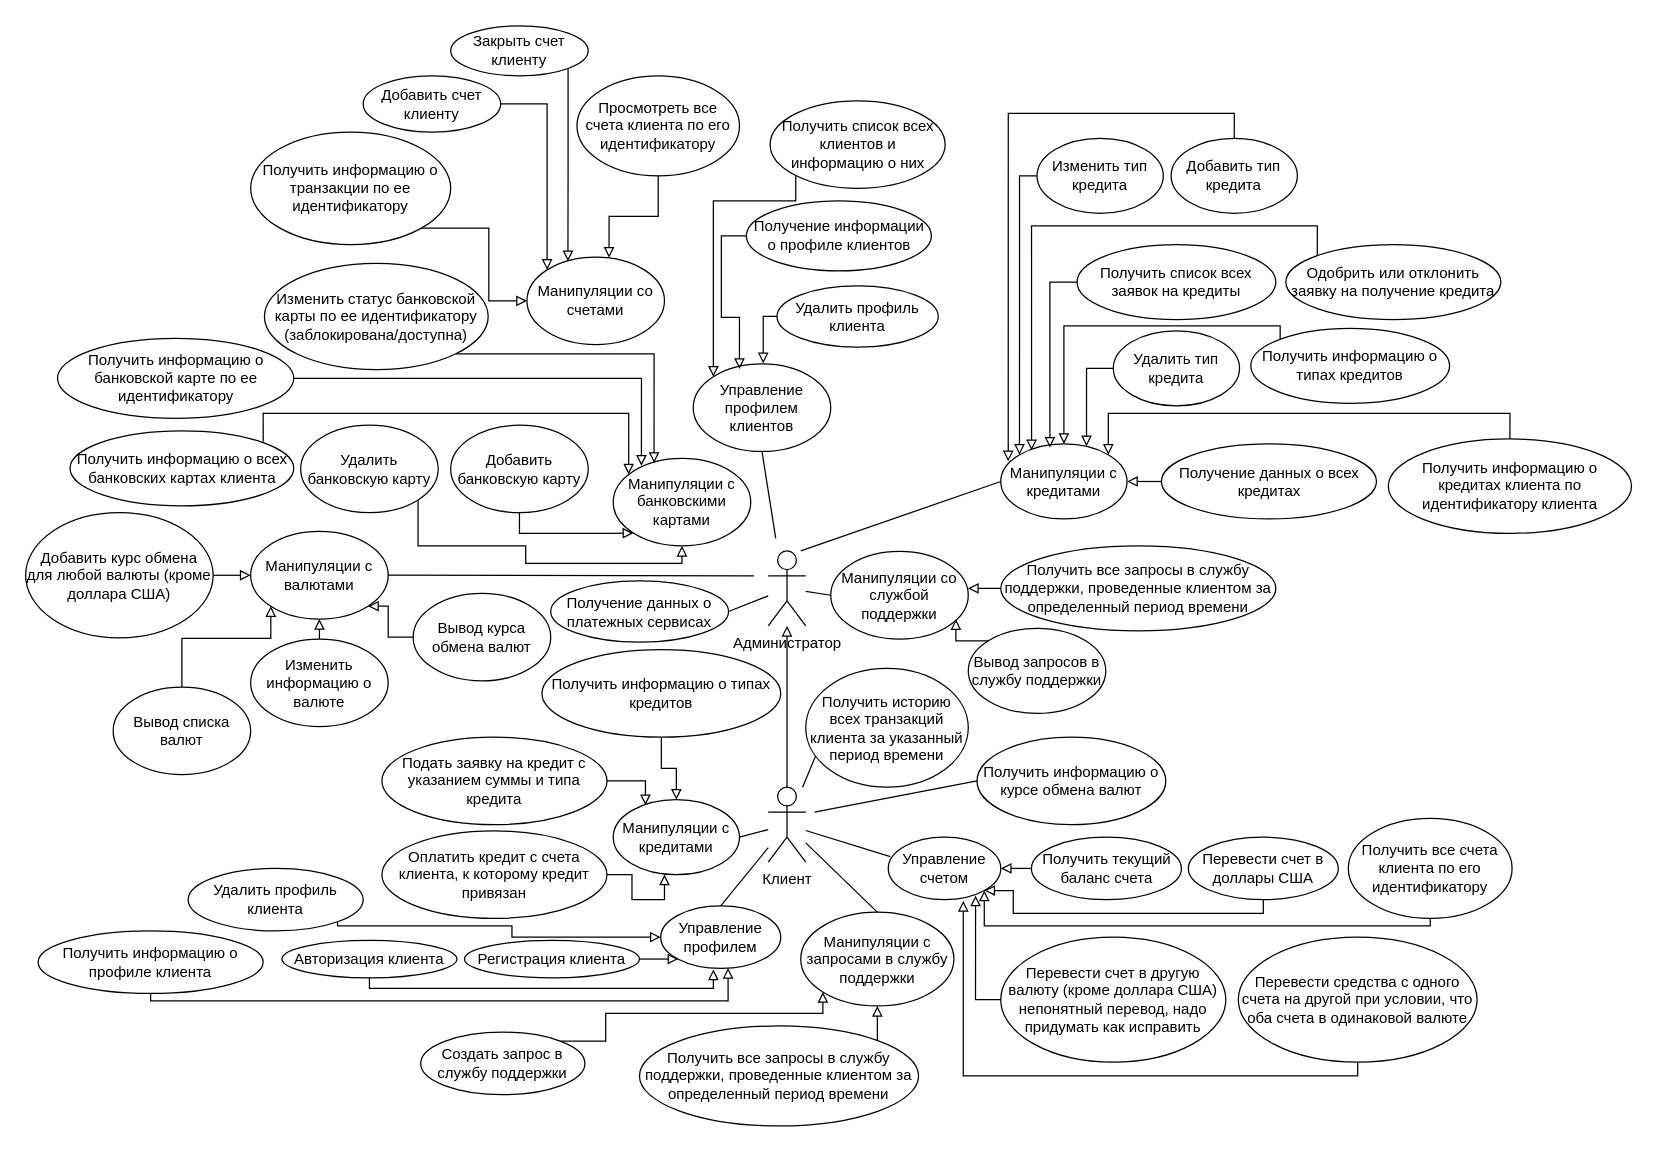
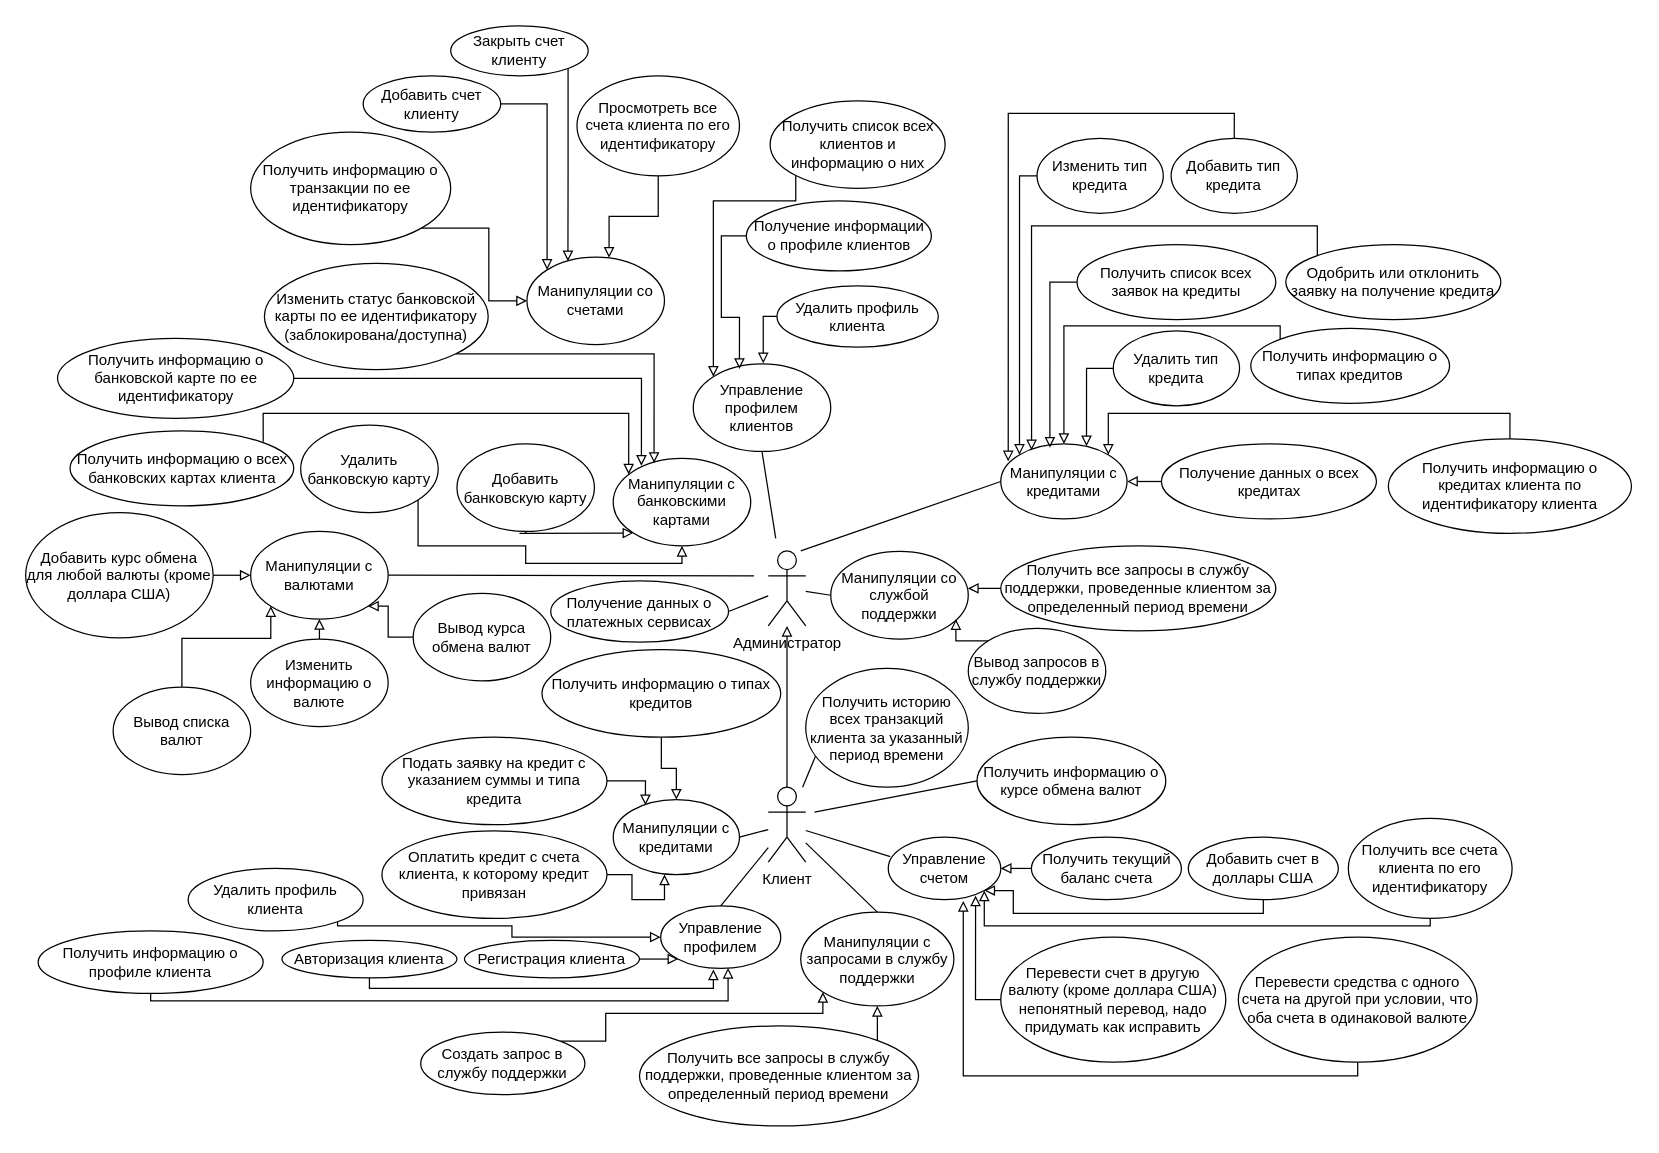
- <mxCell id="91" value="Добавить банковскую карту" style="ellipse;whiteSpace=wrap;html=1;" vertex="1" parent="1"><mxGeometry x="360" y="339.5" width="110" height="70" as="geometry" /></mxCell>
+ <mxCell id="91" value="Добавить банковскую карту" style="ellipse;whiteSpace=wrap;html=1;" vertex="1" parent="1"><mxGeometry x="365" y="354.5" width="110" height="70" as="geometry" /></mxCell>
- <mxCell id="9" value="Перевести счет в доллары США" style="ellipse;whiteSpace=wrap;html=1;" parent="1" vertex="1"><mxGeometry x="950" y="669" width="120" height="50" as="geometry" /></mxCell>
+ <mxCell id="9" value="Добавить счет в доллары США" style="ellipse;whiteSpace=wrap;html=1;" parent="1" vertex="1"><mxGeometry x="950" y="669" width="120" height="50" as="geometry" /></mxCell>
